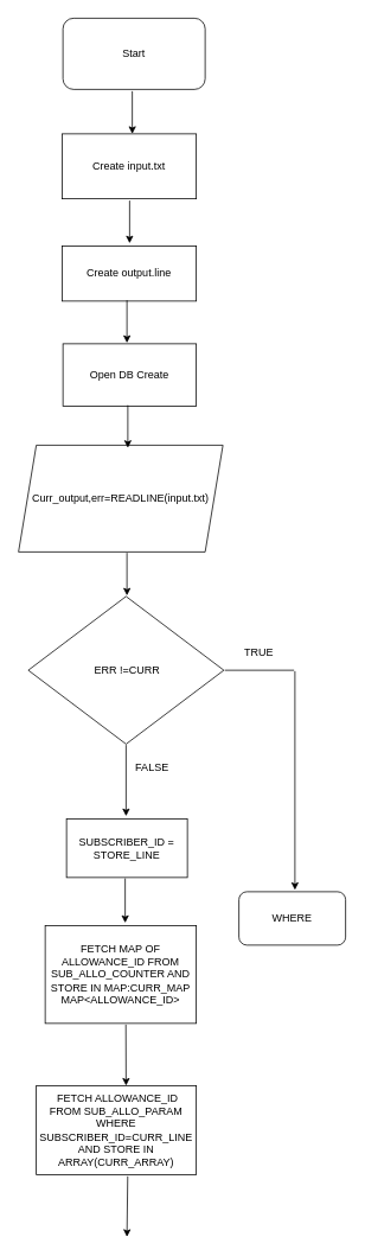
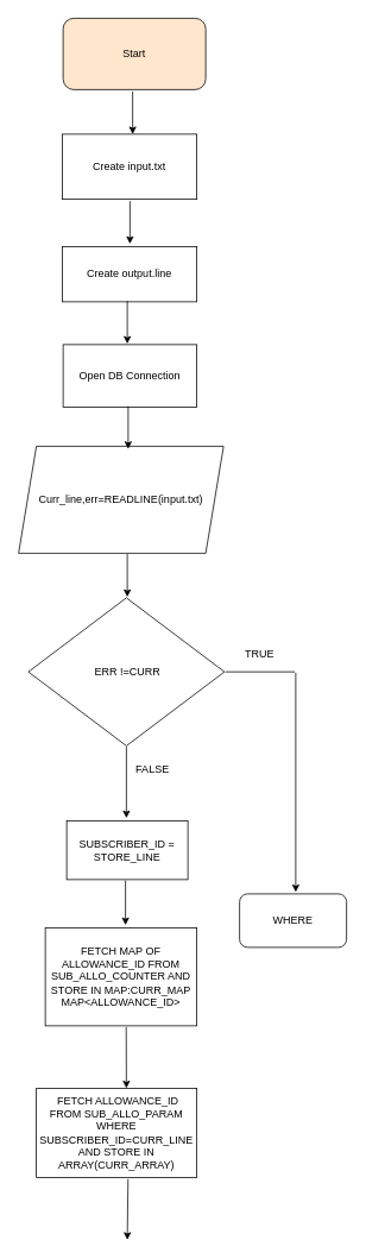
- <mxCell id="2" value="Start" style="rounded=1;whiteSpace=wrap;html=1;" vertex="1" parent="1"><mxGeometry x="70" y="20" width="160" height="80" as="geometry" /></mxCell>
+ <mxCell id="2" value="Start" style="rounded=1;whiteSpace=wrap;html=1;fillColor=#ffe6cc;" vertex="1" parent="1"><mxGeometry x="70" y="20" width="160" height="80" as="geometry" /></mxCell>
- <mxCell id="5" value="Open DB Create" style="rounded=0;whiteSpace=wrap;html=1;" vertex="1" parent="1"><mxGeometry x="70" y="386" width="150" height="70" as="geometry" /></mxCell>
+ <mxCell id="5" value="Open DB Connection" style="rounded=0;whiteSpace=wrap;html=1;" vertex="1" parent="1"><mxGeometry x="70" y="386" width="150" height="70" as="geometry" /></mxCell>
- <mxCell id="6" value="Curr_output,err=READLINE(input.txt)" style="shape=parallelogram;perimeter=parallelogramPerimeter;whiteSpace=wrap;html=1;fixedSize=1;" vertex="1" parent="1"><mxGeometry x="20" y="500" width="230" height="120" as="geometry" /></mxCell>
+ <mxCell id="6" value="Curr_line,err=READLINE(input.txt)" style="shape=parallelogram;perimeter=parallelogramPerimeter;whiteSpace=wrap;html=1;fixedSize=1;" vertex="1" parent="1"><mxGeometry x="20" y="500" width="230" height="120" as="geometry" /></mxCell>
